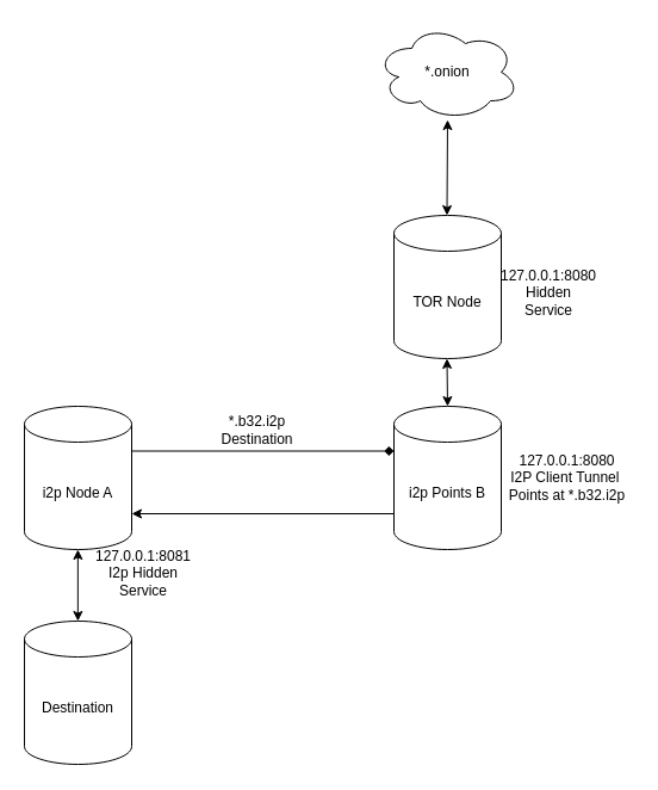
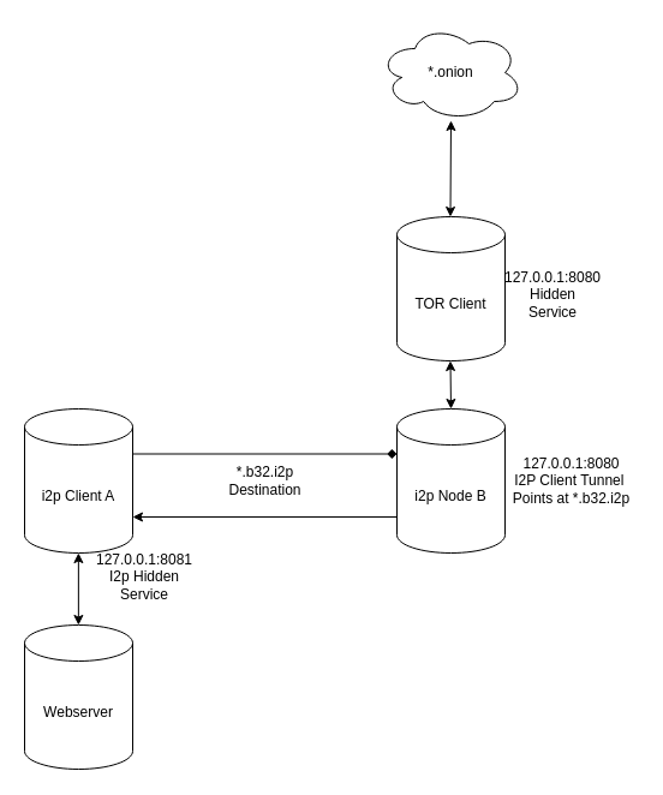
- <mxCell id="6" value="TOR Node" style="shape=cylinder3;whiteSpace=wrap;html=1;boundedLbl=1;backgroundOutline=1;size=15;" vertex="1" parent="1"><mxGeometry x="330" y="180" width="90" height="120" as="geometry" /></mxCell>
+ <mxCell id="6" value="TOR Client" style="shape=cylinder3;whiteSpace=wrap;html=1;boundedLbl=1;backgroundOutline=1;size=15;" vertex="1" parent="1"><mxGeometry x="330" y="180" width="90" height="120" as="geometry" /></mxCell>
- <mxCell id="14" value="*.b32.i2p&lt;br&gt;Destination" style="text;html=1;align=center;verticalAlign=middle;resizable=0;points=[];autosize=1;strokeColor=none;" vertex="1" parent="1"><mxGeometry x="175" y="345" width="80" height="30" as="geometry" /></mxCell>
+ <mxCell id="14" value="*.b32.i2p&lt;br&gt;Destination" style="text;html=1;align=center;verticalAlign=middle;resizable=0;points=[];autosize=1;strokeColor=none;" vertex="1" parent="1"><mxGeometry x="180" y="385" width="80" height="30" as="geometry" /></mxCell>
- <mxCell id="2" value="i2p Node A" style="shape=cylinder3;whiteSpace=wrap;html=1;boundedLbl=1;backgroundOutline=1;size=15;" vertex="1" parent="1"><mxGeometry x="20" y="340" width="90" height="120" as="geometry" /></mxCell>
+ <mxCell id="2" value="i2p Client A" style="shape=cylinder3;whiteSpace=wrap;html=1;boundedLbl=1;backgroundOutline=1;size=15;" vertex="1" parent="1"><mxGeometry x="20" y="340" width="90" height="120" as="geometry" /></mxCell>
- <mxCell id="3" value="i2p Points B" style="shape=cylinder3;whiteSpace=wrap;html=1;boundedLbl=1;backgroundOutline=1;size=15;" vertex="1" parent="1"><mxGeometry x="330" y="340" width="90" height="120" as="geometry" /></mxCell>
+ <mxCell id="3" value="i2p Node B" style="shape=cylinder3;whiteSpace=wrap;html=1;boundedLbl=1;backgroundOutline=1;size=15;" vertex="1" parent="1"><mxGeometry x="330" y="340" width="90" height="120" as="geometry" /></mxCell>
- <mxCell id="9" value="Destination" style="shape=cylinder3;whiteSpace=wrap;html=1;boundedLbl=1;backgroundOutline=1;size=15;" vertex="1" parent="1"><mxGeometry x="20" y="520" width="90" height="120" as="geometry" /></mxCell>
+ <mxCell id="9" value="Webserver" style="shape=cylinder3;whiteSpace=wrap;html=1;boundedLbl=1;backgroundOutline=1;size=15;" vertex="1" parent="1"><mxGeometry x="20" y="520" width="90" height="120" as="geometry" /></mxCell>
